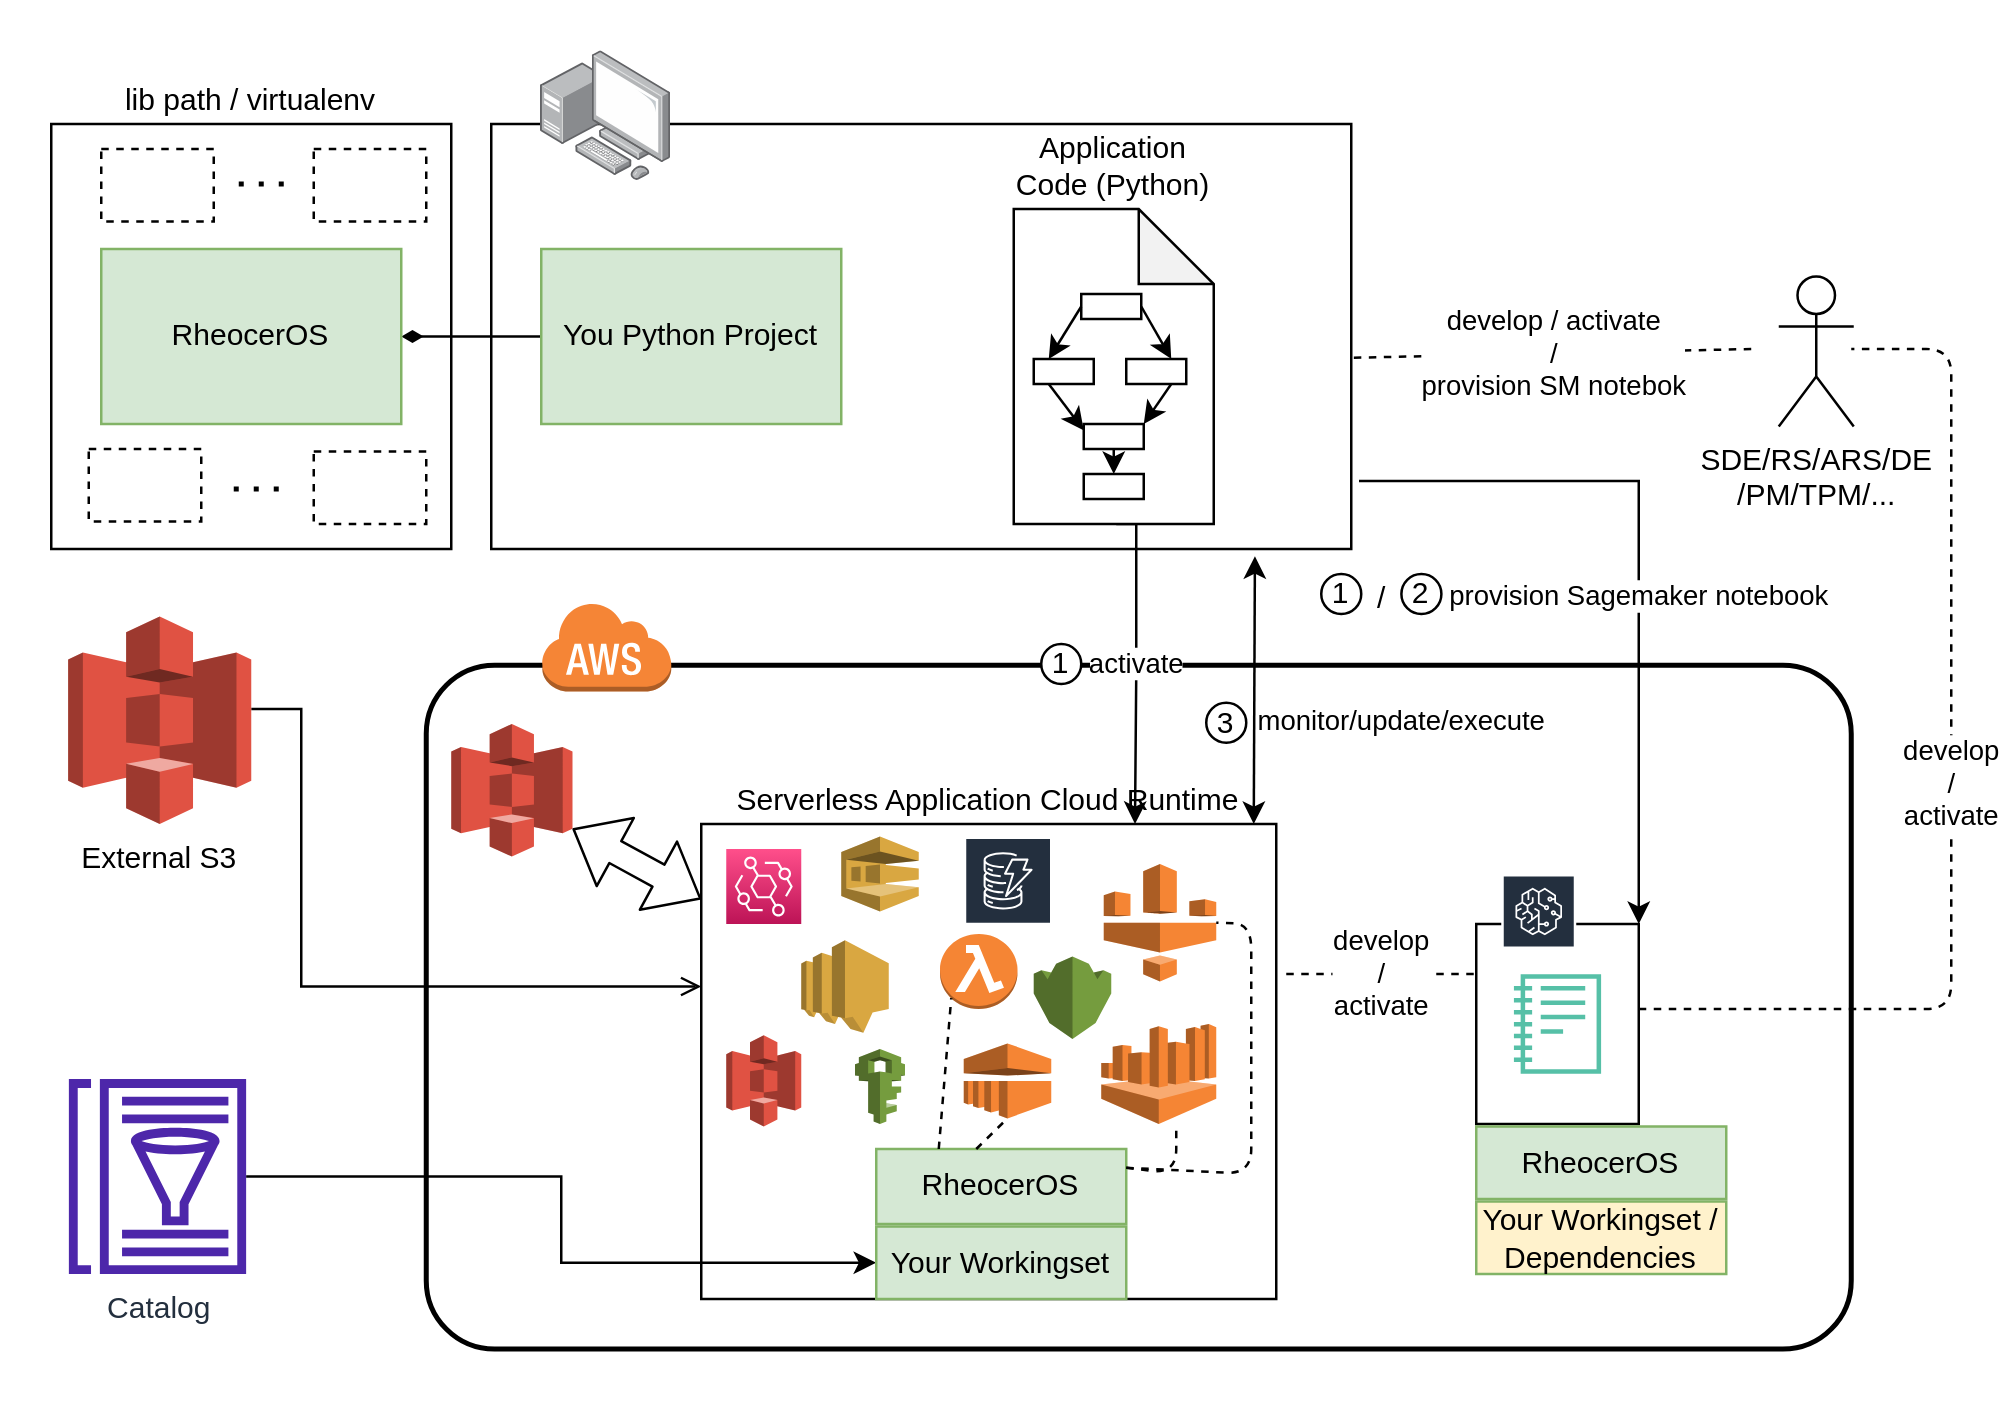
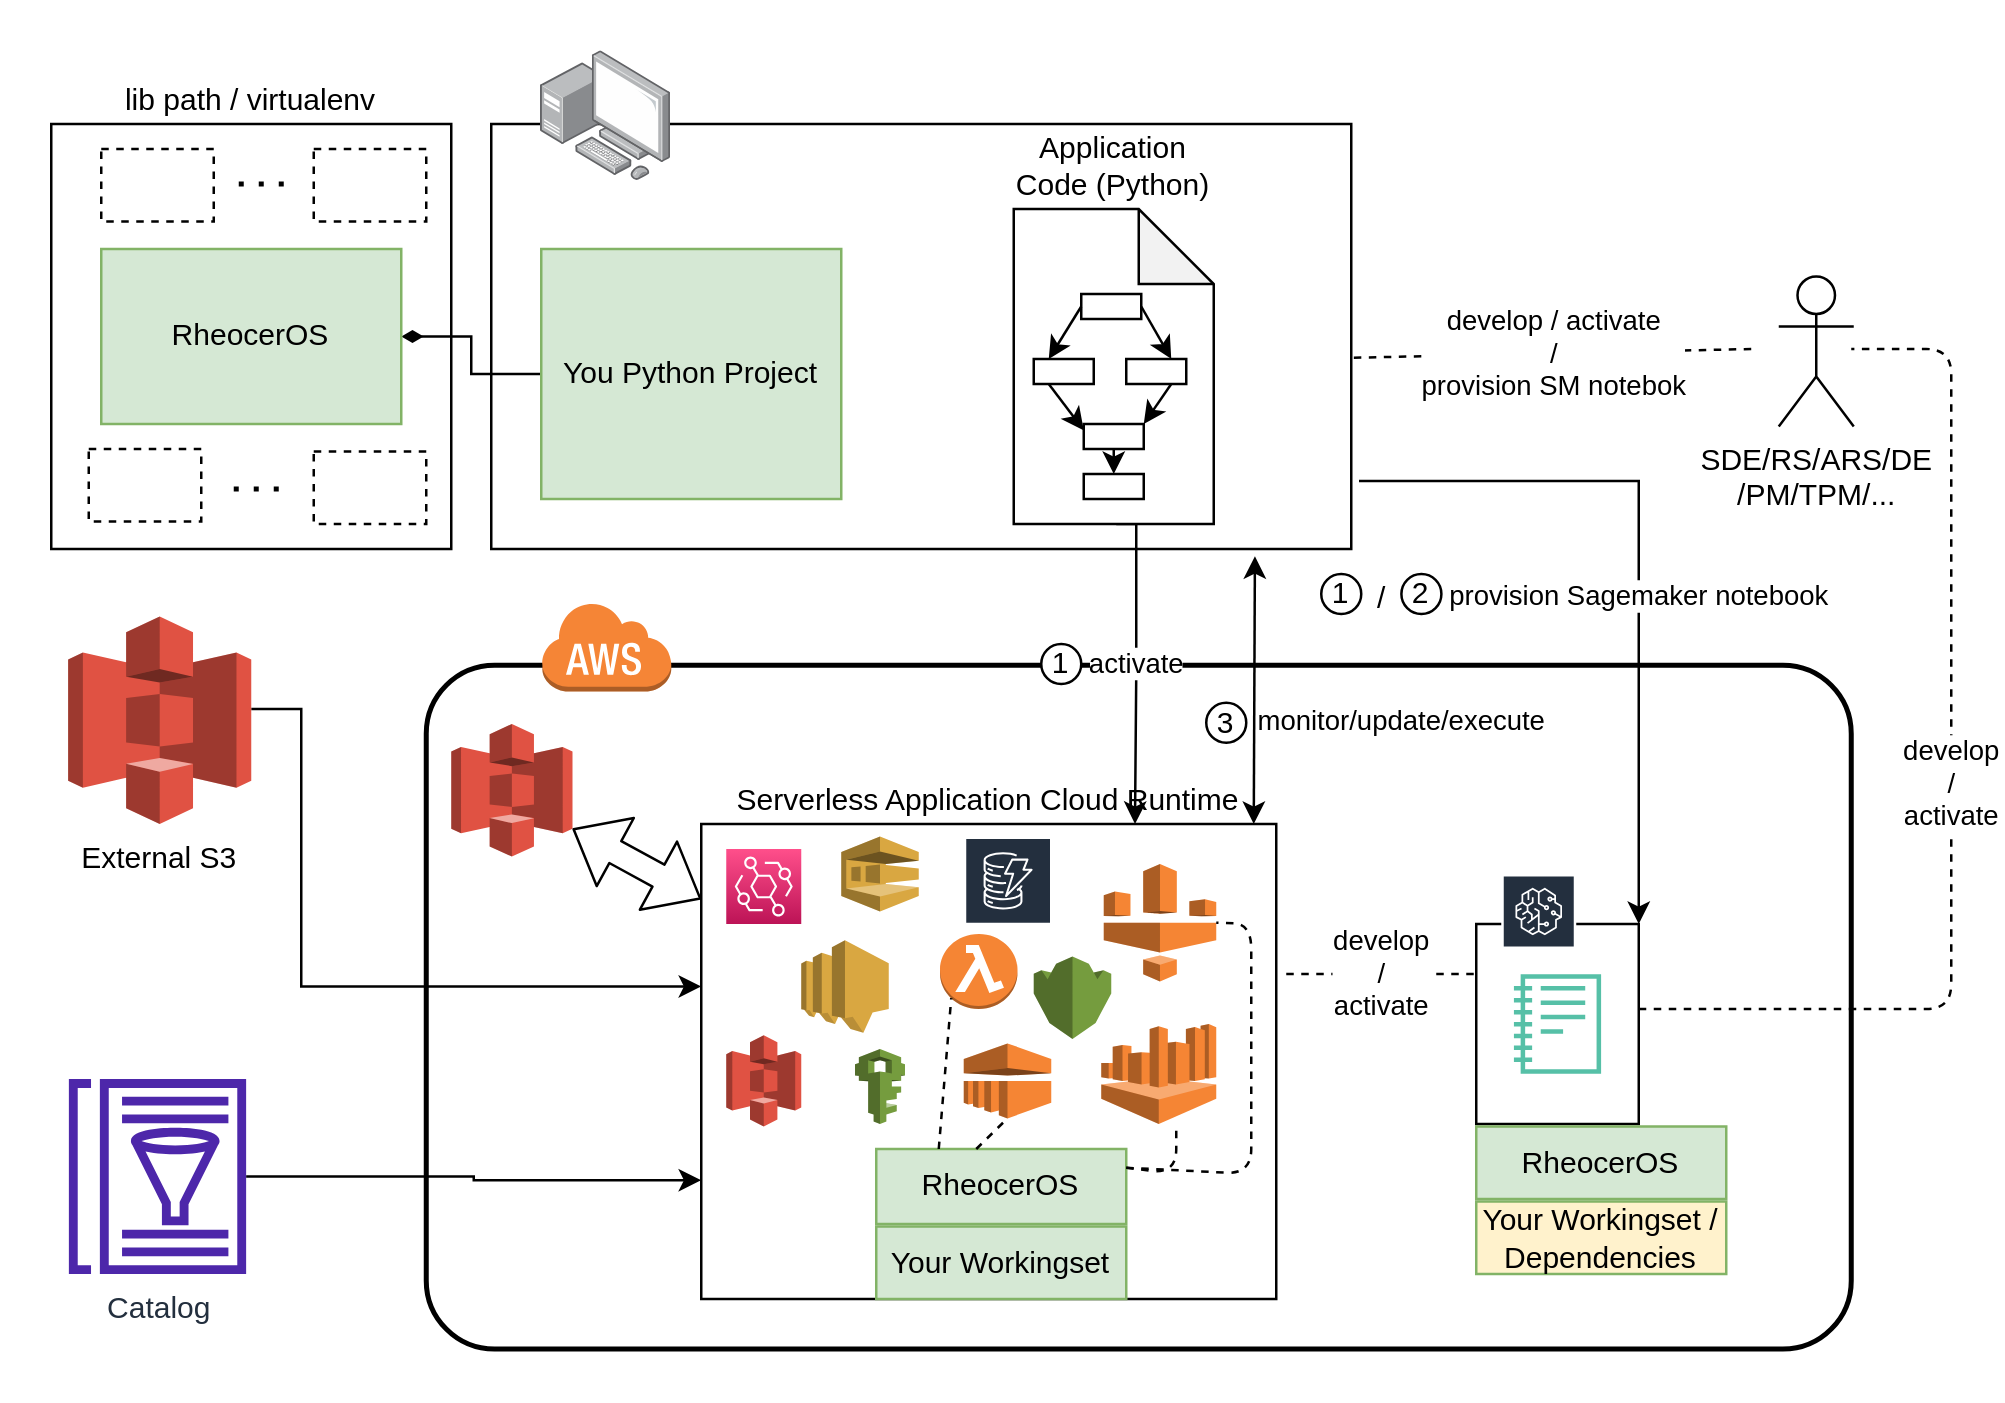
- <mxCell id="7" value="&lt;div&gt;You Python Project&lt;/div&gt;" style="rounded=0;whiteSpace=wrap;html=1;fillColor=#d5e8d4;strokeColor=#82b366;" parent="1" vertex="1"><mxGeometry x="216" y="99" width="120" height="70" as="geometry" /></mxCell>
+ <mxCell id="7" value="&lt;div&gt;You Python Project&lt;/div&gt;" style="rounded=0;whiteSpace=wrap;html=1;fillColor=#d5e8d4;strokeColor=#82b366;" parent="1" vertex="1"><mxGeometry x="216" y="99" width="120" height="100" as="geometry" /></mxCell>
- <mxCell id="26" style="edgeStyle=orthogonalEdgeStyle;rounded=0;orthogonalLoop=1;jettySize=auto;html=1;endArrow=open;" parent="1" source="27" target="10" edge="1"><mxGeometry relative="1" as="geometry"><Array as="points"><mxPoint x="120" y="283" /><mxPoint x="120" y="394" /></Array></mxGeometry></mxCell>
+ <mxCell id="26" style="edgeStyle=orthogonalEdgeStyle;rounded=0;orthogonalLoop=1;jettySize=auto;html=1;" parent="1" source="27" target="10" edge="1"><mxGeometry relative="1" as="geometry"><Array as="points"><mxPoint x="120" y="283" /><mxPoint x="120" y="394" /></Array></mxGeometry></mxCell>
- <mxCell id="25" style="edgeStyle=orthogonalEdgeStyle;rounded=0;orthogonalLoop=1;jettySize=auto;html=1;startArrow=none;" parent="1" source="67" target="57" edge="1"><mxGeometry relative="1" as="geometry" /></mxCell>
+ <mxCell id="25" style="edgeStyle=orthogonalEdgeStyle;rounded=0;orthogonalLoop=1;jettySize=auto;html=1;entryX=0;entryY=0.75;entryDx=0;entryDy=0;startArrow=none;" parent="1" source="67" target="10" edge="1"><mxGeometry relative="1" as="geometry" /></mxCell>
